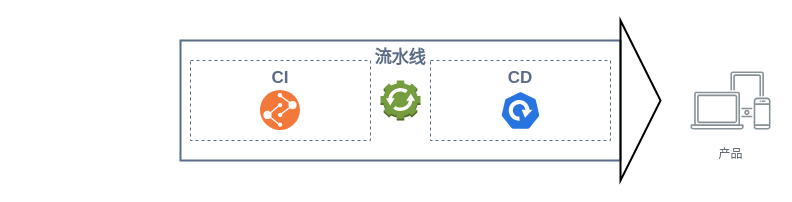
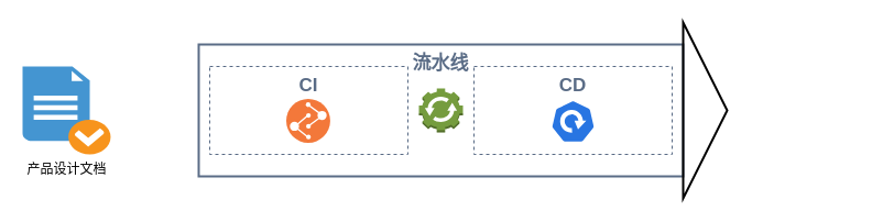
+ <mxCell id="2" value="产品设计文档" style="shadow=0;dashed=0;html=1;strokeColor=none;fillColor=#4495D1;labelPosition=center;verticalLabelPosition=bottom;verticalAlign=top;align=center;outlineConnect=0;shape=mxgraph.veeam.checked_doc;" vertex="1" parent="1"><mxGeometry x="20" y="60" width="80" height="80" as="geometry" /></mxCell>
- <mxCell id="3" value="产品" style="sketch=0;outlineConnect=0;gradientColor=none;fontColor=#545B64;strokeColor=none;fillColor=#879196;dashed=0;verticalLabelPosition=bottom;verticalAlign=top;align=center;html=1;fontSize=12;fontStyle=0;aspect=fixed;shape=mxgraph.aws4.illustration_devices;pointerEvents=1" vertex="1" parent="1"><mxGeometry x="690" y="60" width="80" height="80" as="geometry" /></mxCell>
